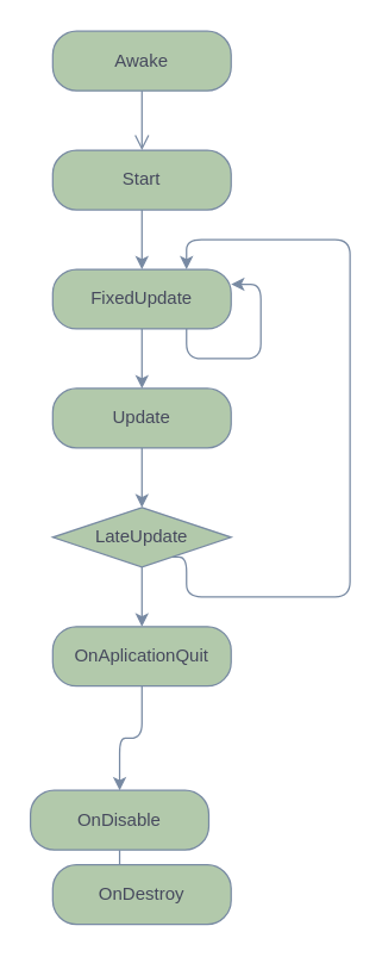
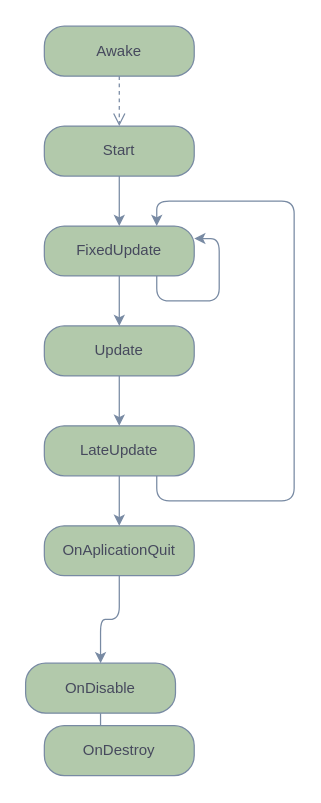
- <mxCell id="3" value="" style="edgeStyle=orthogonalEdgeStyle;html=1;verticalAlign=bottom;endArrow=open;endSize=8;strokeColor=#788AA3;rounded=1;sketch=0;fontColor=#46495D;fillColor=#B2C9AB;curved=0;entryX=0.5;entryY=0;entryDx=0;entryDy=0;" edge="1" source="2" parent="1" target="5"><mxGeometry relative="1" as="geometry"><mxPoint x="105" y="100" as="targetPoint" /></mxGeometry></mxCell>
+ <mxCell id="3" value="" style="edgeStyle=orthogonalEdgeStyle;html=1;verticalAlign=bottom;endArrow=open;endSize=8;strokeColor=#788AA3;rounded=1;sketch=0;fontColor=#46495D;fillColor=#B2C9AB;curved=0;entryX=0.5;entryY=0;entryDx=0;entryDy=0;dashed=1;" edge="1" source="2" parent="1" target="5"><mxGeometry relative="1" as="geometry"><mxPoint x="105" y="100" as="targetPoint" /></mxGeometry></mxCell>
- <mxCell id="12" value="LateUpdate" style="rhombus;whiteSpace=wrap;html=1;arcSize=40;fontColor=#46495D;fillColor=#B2C9AB;strokeColor=#788AA3;sketch=0;" vertex="1" parent="1"><mxGeometry x="35" y="340" width="120" height="40" as="geometry" /></mxCell>
+ <mxCell id="12" value="LateUpdate" style="rounded=1;whiteSpace=wrap;html=1;arcSize=40;fontColor=#46495D;fillColor=#B2C9AB;strokeColor=#788AA3;sketch=0;" vertex="1" parent="1"><mxGeometry x="35" y="340" width="120" height="40" as="geometry" /></mxCell>
